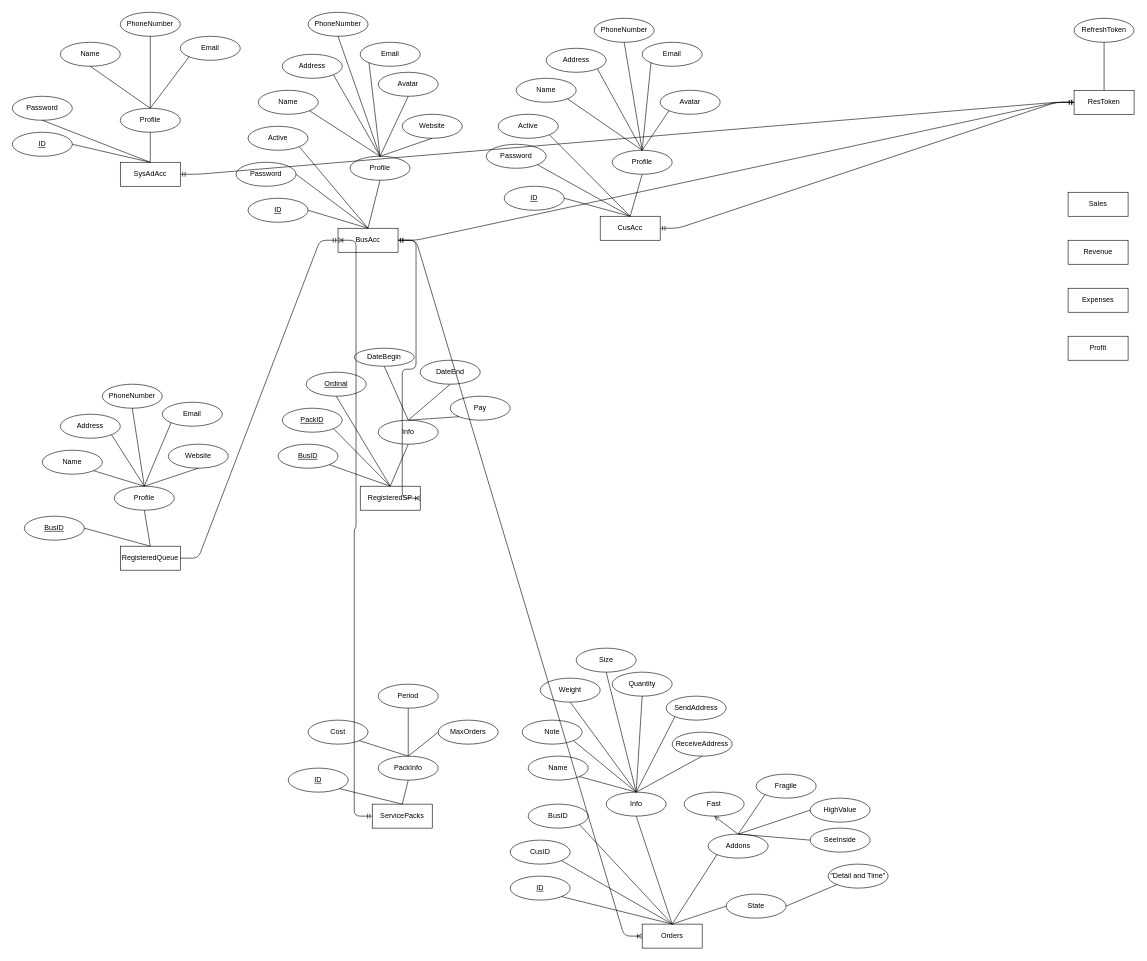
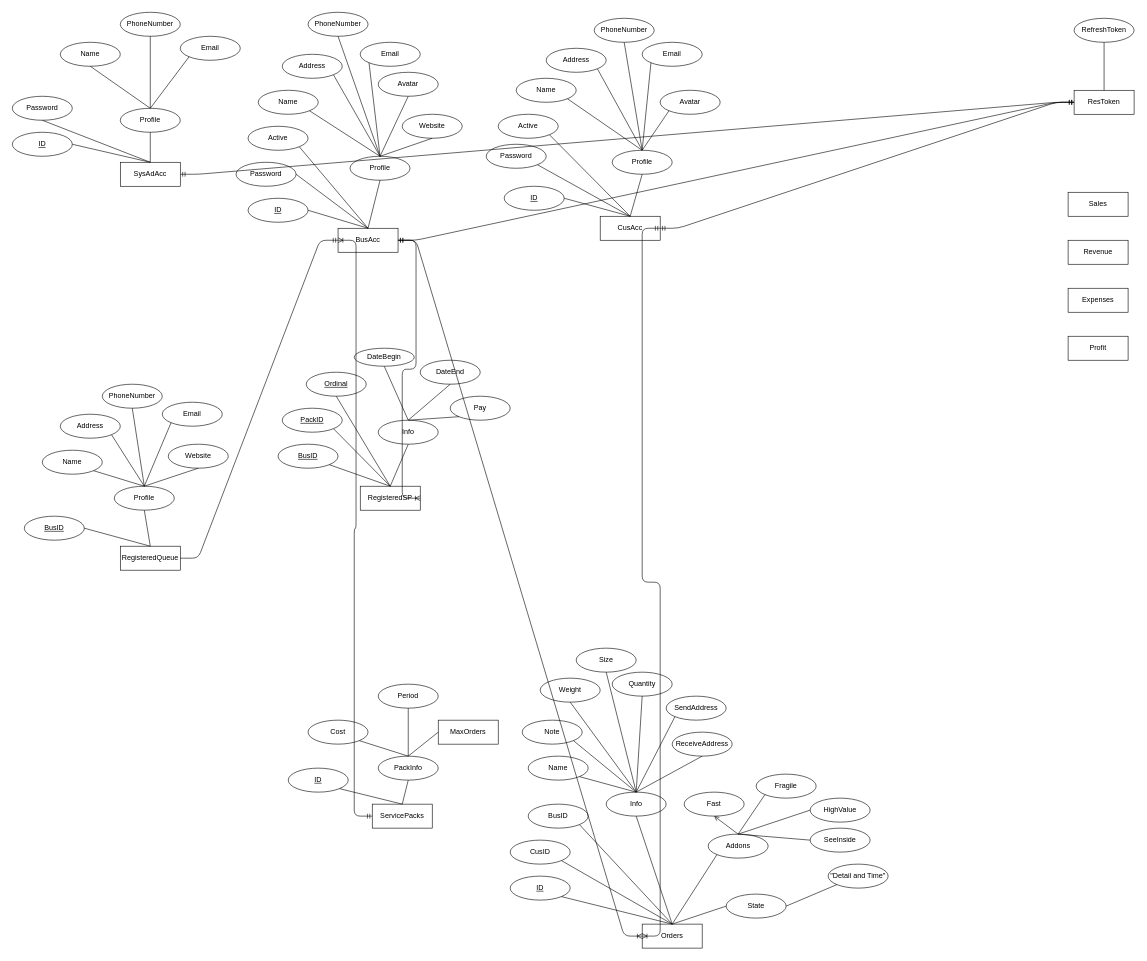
+ <mxCell id="141" value="" style="edgeStyle=entityRelationEdgeStyle;fontSize=12;html=1;endArrow=ERoneToMany;startArrow=ERmandOne;entryX=0;entryY=0.5;entryDx=0;entryDy=0;exitX=1;exitY=0.5;exitDx=0;exitDy=0;" edge="1" parent="1" source="3" target="8"><mxGeometry width="100" height="100" relative="1" as="geometry"><mxPoint x="730" y="1360" as="sourcePoint" /><mxPoint x="830" y="1260" as="targetPoint" /></mxGeometry></mxCell>
- <mxCell id="89" value="MaxOrders" style="ellipse;whiteSpace=wrap;html=1;align=center;" vertex="1" parent="1"><mxGeometry x="730" y="1200" width="100" height="40" as="geometry" /></mxCell>
+ <mxCell id="89" value="MaxOrders" style="whiteSpace=wrap;html=1;align=center;rounded=0;" vertex="1" parent="1"><mxGeometry x="730" y="1200" width="100" height="40" as="geometry" /></mxCell>
